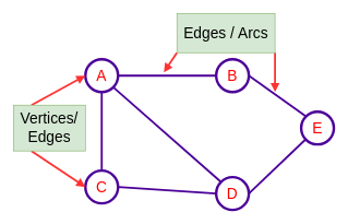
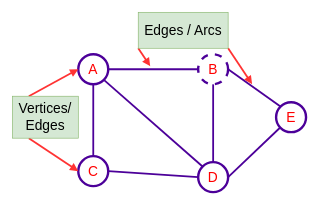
- <mxCell id="19" value="Edges / Arcs" style="text;html=1;strokeColor=#82b366;fillColor=#d5e8d4;align=center;verticalAlign=middle;whiteSpace=wrap;rounded=0;fontSize=23;" vertex="1" parent="1"><mxGeometry x="270" y="20" width="150" height="60" as="geometry" /></mxCell>
+ <mxCell id="19" value="Edges / Arcs" style="text;html=1;strokeColor=#82b366;fillColor=#d5e8d4;align=center;verticalAlign=middle;whiteSpace=wrap;rounded=0;fontSize=23;" vertex="1" parent="1"><mxGeometry x="230" y="20" width="150" height="60" as="geometry" /></mxCell>
- <mxCell id="8" value="B" style="ellipse;whiteSpace=wrap;html=1;aspect=fixed;fontSize=23;fontColor=#FF0000;strokeColor=#4C0099;strokeWidth=4;" vertex="1" parent="1"><mxGeometry x="330" y="90" width="50" height="50" as="geometry" /></mxCell>
+ <mxCell id="8" value="B" style="ellipse;whiteSpace=wrap;html=1;aspect=fixed;fontSize=23;fontColor=#FF0000;strokeColor=#4C0099;strokeWidth=4;dashed=1;" vertex="1" parent="1"><mxGeometry x="330" y="90" width="50" height="50" as="geometry" /></mxCell>
+ <mxCell id="7" style="edgeStyle=none;rounded=0;orthogonalLoop=1;jettySize=auto;html=1;exitX=0.5;exitY=1;exitDx=0;exitDy=0;entryX=0.5;entryY=0;entryDx=0;entryDy=0;fontSize=23;fontColor=#FF0000;endArrow=none;endFill=0;strokeColor=#4C0099;strokeWidth=3;" edge="1" parent="1" source="8" target="11"><mxGeometry relative="1" as="geometry" /></mxCell>
